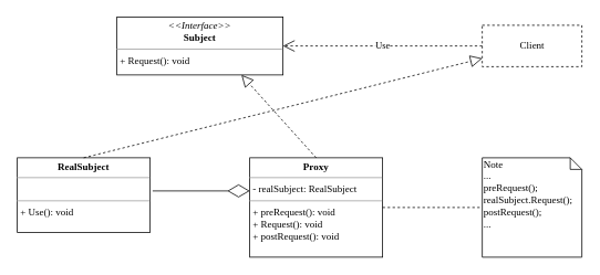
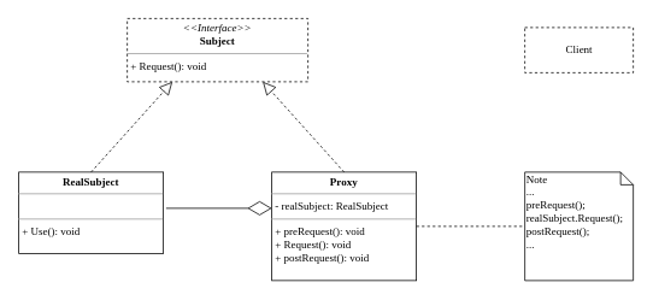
- <mxCell id="2" value="&lt;p style=&quot;margin: 0px ; margin-top: 4px ; text-align: center&quot;&gt;&lt;i&gt;&amp;lt;&amp;lt;Interface&amp;gt;&amp;gt;&lt;/i&gt;&lt;br&gt;&lt;b&gt;Subject&lt;/b&gt;&lt;/p&gt;&lt;hr size=&quot;1&quot;&gt;&lt;p style=&quot;margin: 0px ; margin-left: 4px&quot;&gt;+ Request(): void&lt;br&gt;&lt;/p&gt;" style="verticalAlign=top;align=left;overflow=fill;fontSize=12;fontFamily=Times New Roman;html=1;" vertex="1" parent="1"><mxGeometry x="140" y="20" width="200" height="70" as="geometry" /></mxCell>
+ <mxCell id="2" value="&lt;p style=&quot;margin: 0px ; margin-top: 4px ; text-align: center&quot;&gt;&lt;i&gt;&amp;lt;&amp;lt;Interface&amp;gt;&amp;gt;&lt;/i&gt;&lt;br&gt;&lt;b&gt;Subject&lt;/b&gt;&lt;/p&gt;&lt;hr size=&quot;1&quot;&gt;&lt;p style=&quot;margin: 0px ; margin-left: 4px&quot;&gt;+ Request(): void&lt;br&gt;&lt;/p&gt;" style="verticalAlign=top;align=left;overflow=fill;fontSize=12;fontFamily=Times New Roman;html=1;dashed=1;" vertex="1" parent="1"><mxGeometry x="140" y="20" width="200" height="70" as="geometry" /></mxCell>
- <mxCell id="9" value="Use" style="endArrow=open;endSize=12;dashed=1;html=1;fontFamily=Times New Roman;exitX=0;exitY=0.5;exitDx=0;exitDy=0;entryX=1;entryY=0.5;entryDx=0;entryDy=0;" edge="1" parent="1" source="8" target="2"><mxGeometry width="160" relative="1" as="geometry"><mxPoint x="570" y="140" as="sourcePoint" /><mxPoint x="730" y="140" as="targetPoint" /></mxGeometry></mxCell>
- <mxCell id="6" value="" style="endArrow=block;dashed=1;endFill=0;endSize=12;html=1;fontFamily=Times New Roman;exitX=0.5;exitY=0;exitDx=0;exitDy=0;" edge="1" parent="1" source="3" target="8"><mxGeometry width="160" relative="1" as="geometry"><mxPoint x="60" y="360" as="sourcePoint" /><mxPoint x="220" y="360" as="targetPoint" /></mxGeometry></mxCell>
+ <mxCell id="6" value="" style="endArrow=block;dashed=1;endFill=0;endSize=12;html=1;fontFamily=Times New Roman;exitX=0.5;exitY=0;exitDx=0;exitDy=0;entryX=0.25;entryY=1;entryDx=0;entryDy=0;" edge="1" parent="1" source="3" target="2"><mxGeometry width="160" relative="1" as="geometry"><mxPoint x="60" y="360" as="sourcePoint" /><mxPoint x="220" y="360" as="targetPoint" /></mxGeometry></mxCell>
